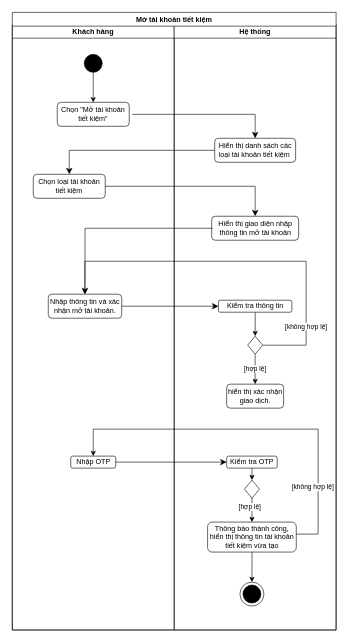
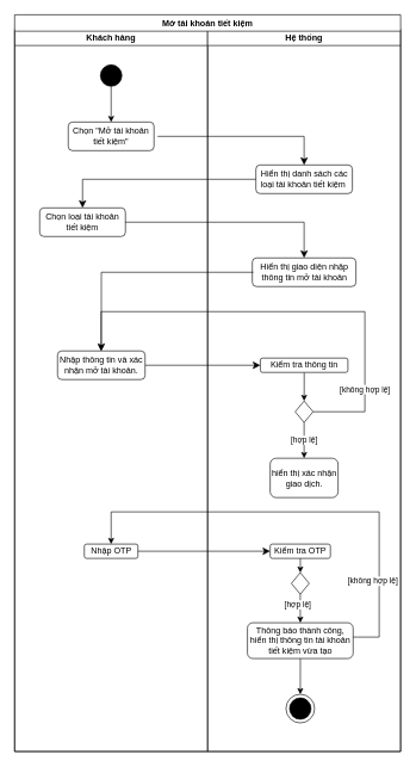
- <mxCell id="15" value="hiển thị xác nhận giao dịch." style="rounded=1;whiteSpace=wrap;html=1;fontSize=12;glass=0;strokeWidth=1;shadow=0;" parent="9" vertex="1"><mxGeometry x="87.5" y="600" width="95" height="40" as="geometry" /></mxCell>
+ <mxCell id="15" value="hiển thị xác nhận giao dịch." style="rounded=1;whiteSpace=wrap;html=1;fontSize=12;glass=0;strokeWidth=1;shadow=0;" parent="9" vertex="1"><mxGeometry x="87.5" y="600" width="95" height="55" as="geometry" /></mxCell>
